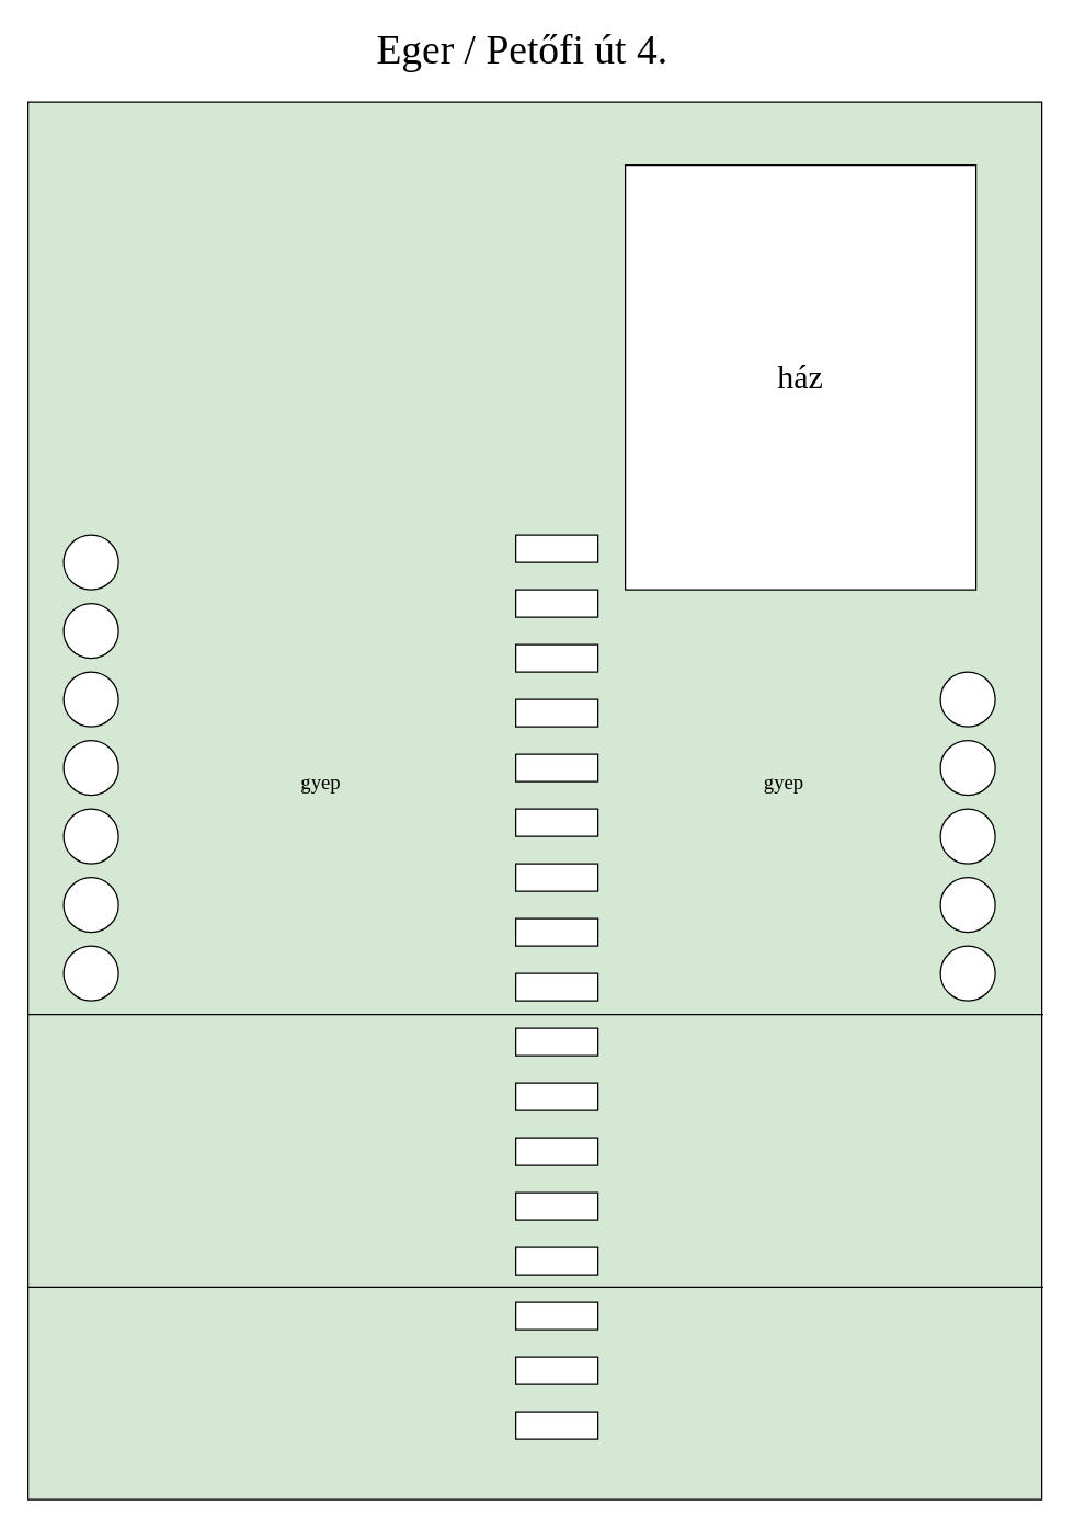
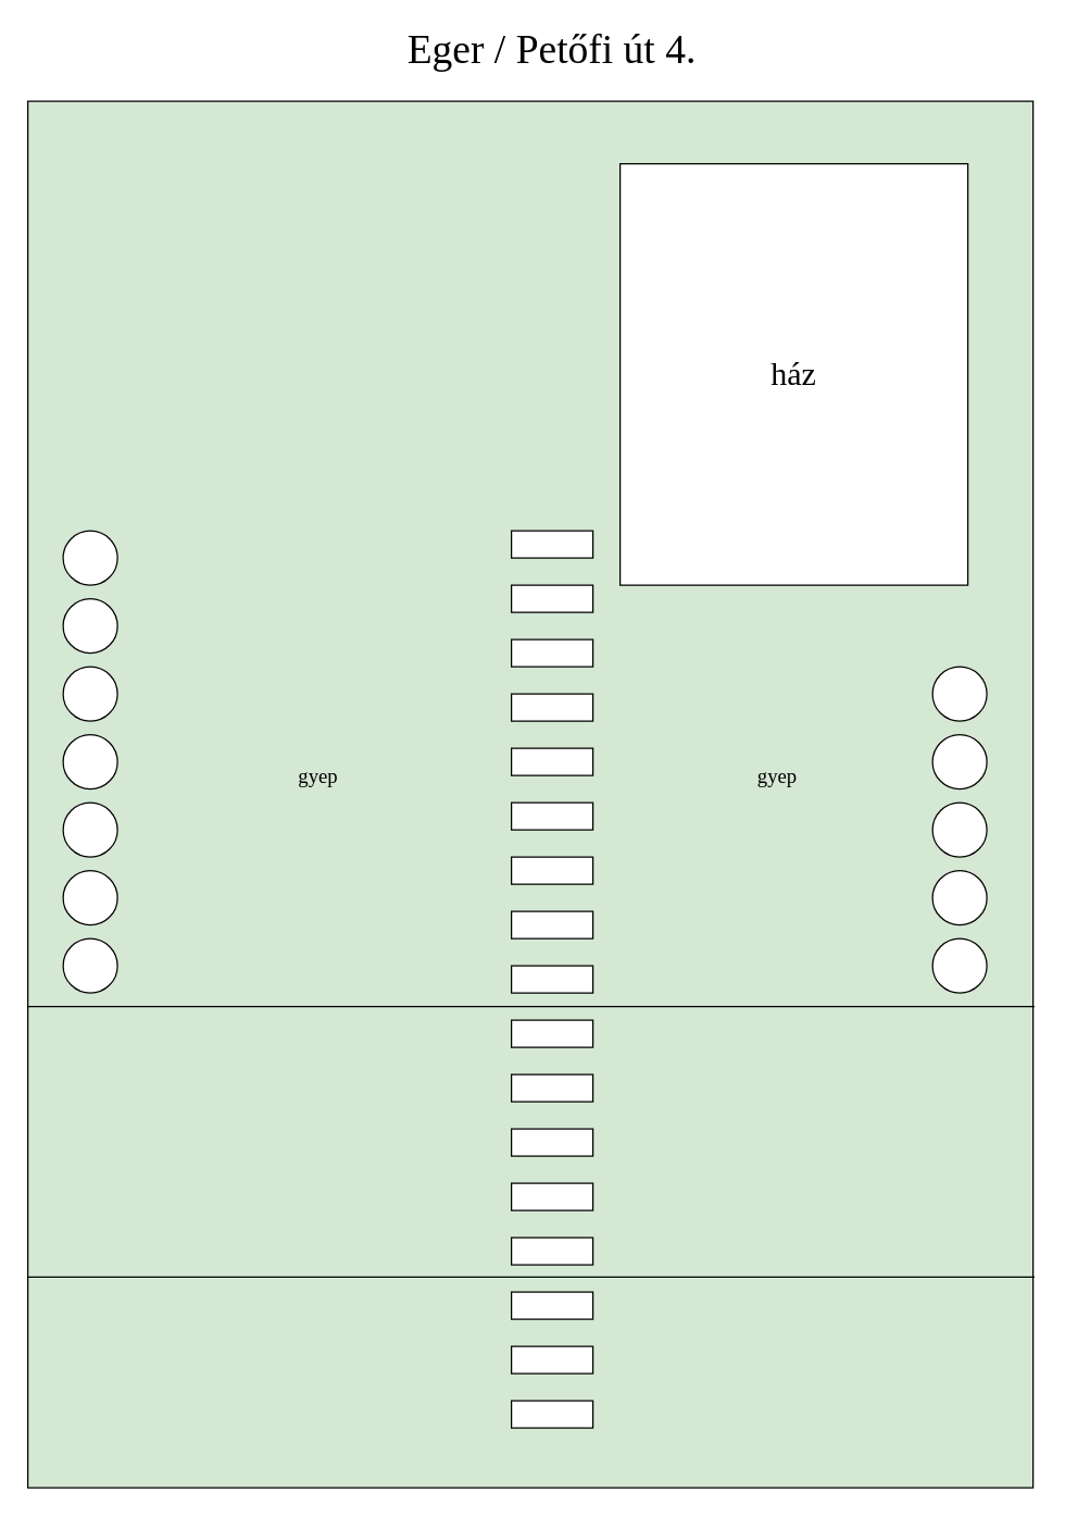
- <mxCell id="3" value="Eger / Petőfi út 4." style="text;html=1;align=center;verticalAlign=middle;whiteSpace=wrap;rounded=0;strokeWidth=10;strokeColor=none;fontSize=30;fontFamily=Lucida Console;" vertex="1" parent="1"><mxGeometry x="193" y="20" width="376" height="30" as="geometry" /></mxCell>
+ <mxCell id="3" value="Eger / Petőfi út 4." style="text;html=1;align=center;verticalAlign=middle;whiteSpace=wrap;rounded=0;strokeWidth=10;strokeColor=none;fontSize=30;fontFamily=Lucida Console;" vertex="1" parent="1"><mxGeometry x="218" y="20" width="376" height="30" as="geometry" /></mxCell>
